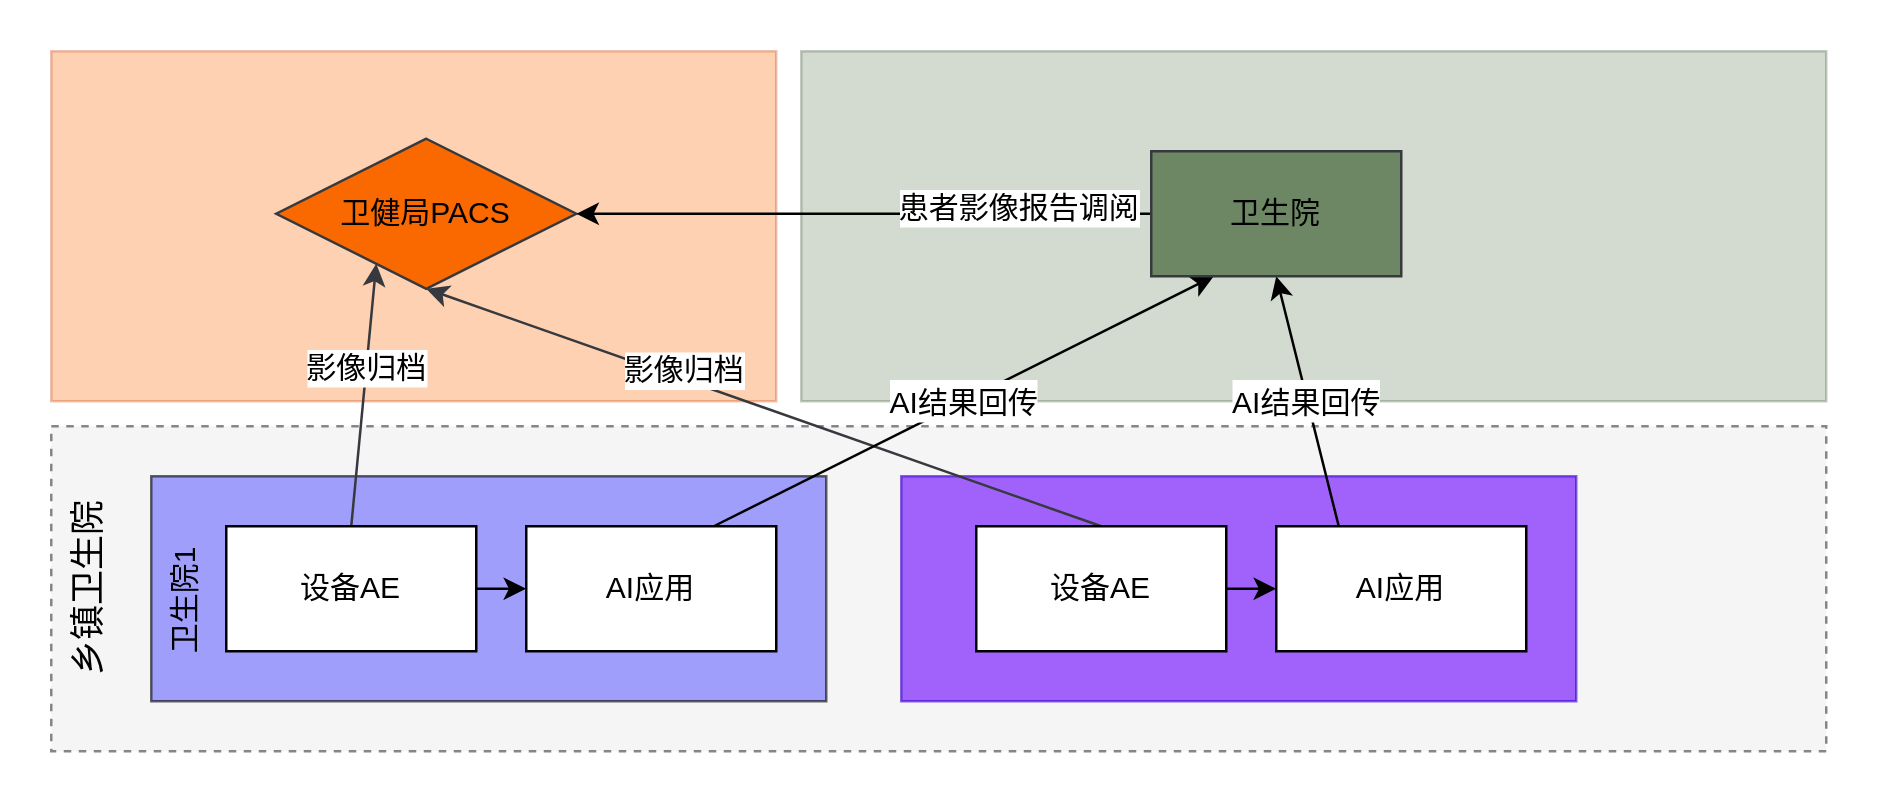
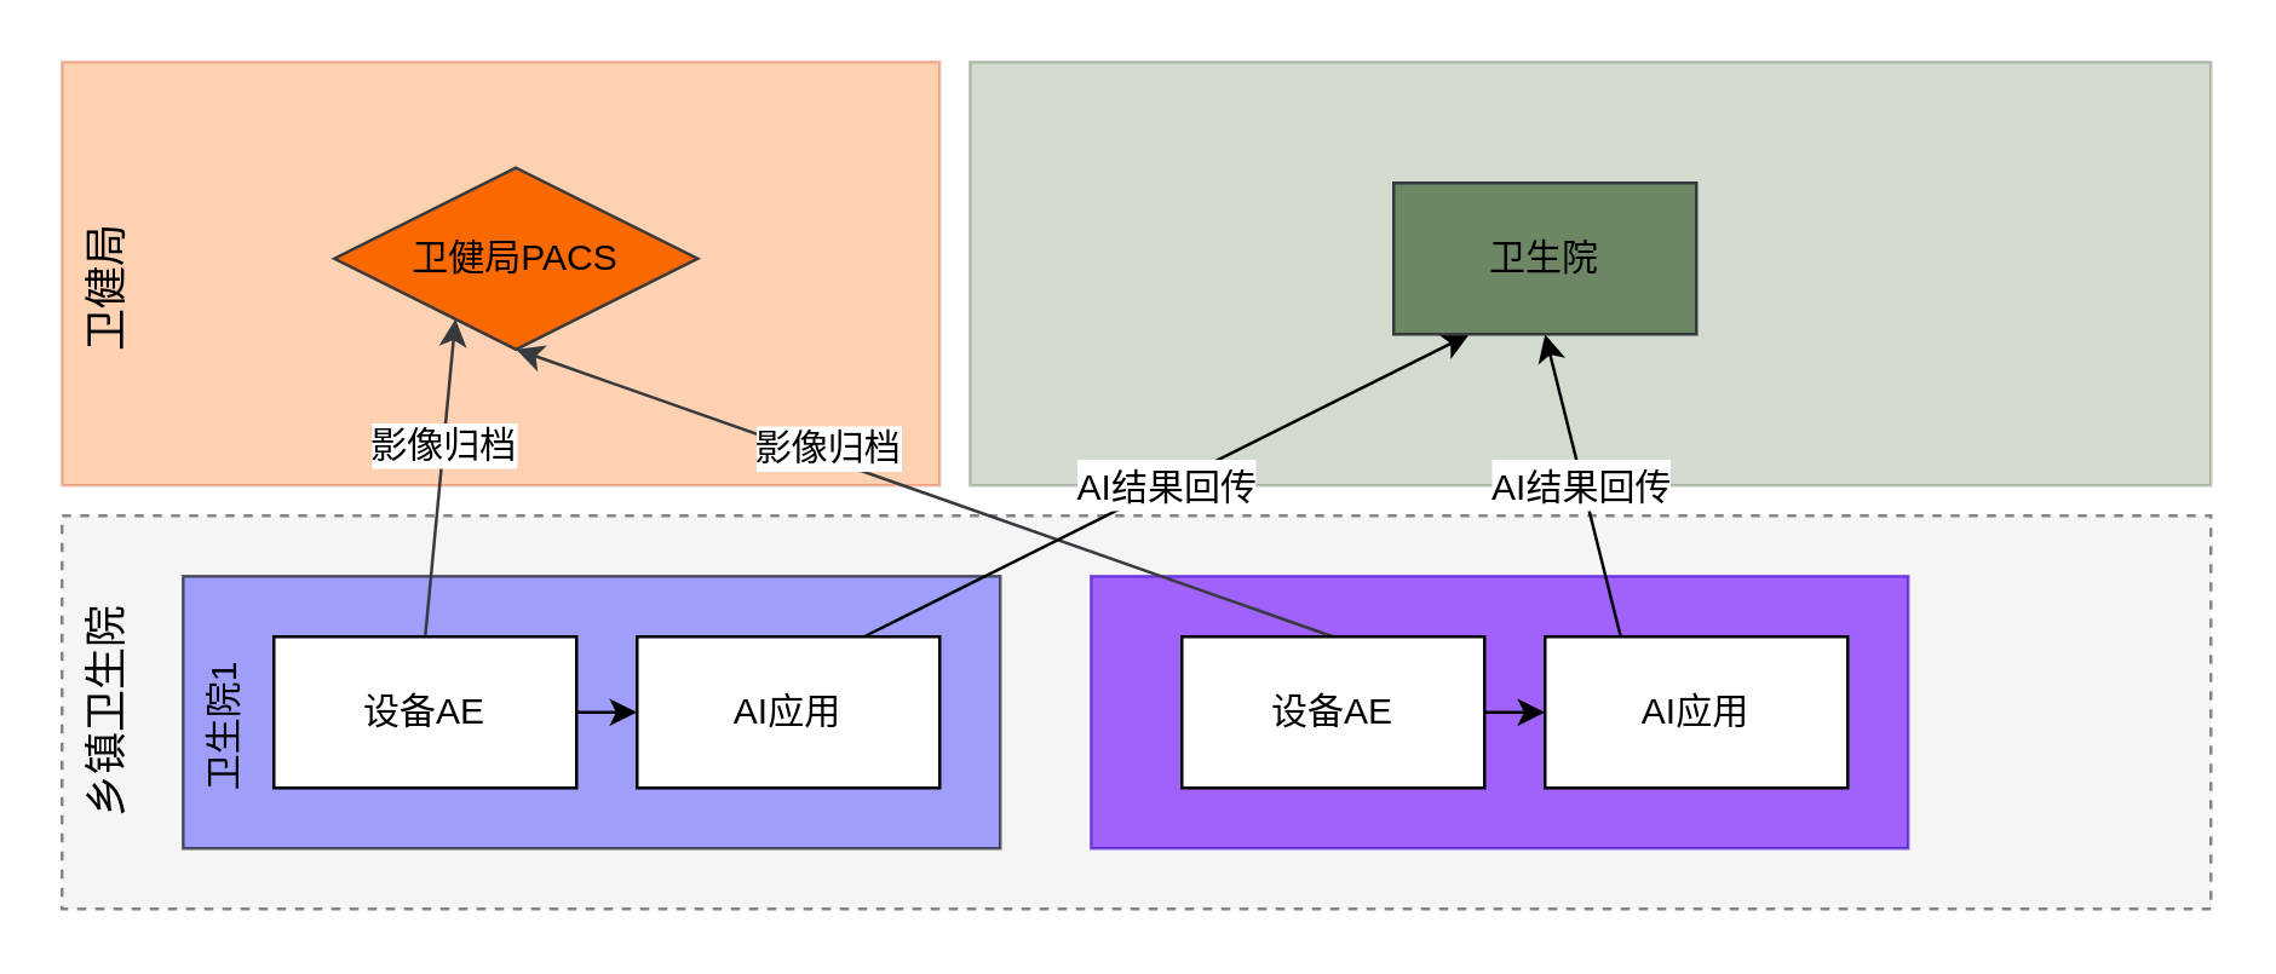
- <mxCell id="19" style="edgeStyle=none;rounded=0;orthogonalLoop=1;jettySize=auto;html=1;exitX=0;exitY=0.5;exitDx=0;exitDy=0;fontSize=12;" edge="1" parent="1" source="21" target="14"><mxGeometry relative="1" as="geometry" /></mxCell>
- <mxCell id="20" value="患者影像报告调阅" style="edgeLabel;html=1;align=center;verticalAlign=middle;resizable=0;points=[];fontSize=12;" vertex="1" connectable="0" parent="19"><mxGeometry x="-0.53" y="5" relative="1" as="geometry"><mxPoint y="-8" as="offset" /></mxGeometry></mxCell>
+ <mxCell id="23" value="卫健局" style="text;html=1;strokeColor=none;fillColor=none;align=center;verticalAlign=top;whiteSpace=wrap;rounded=0;opacity=60;horizontal=0;fontSize=14;" vertex="1" parent="1"><mxGeometry x="20" y="45" width="40" height="100" as="geometry" /></mxCell>
